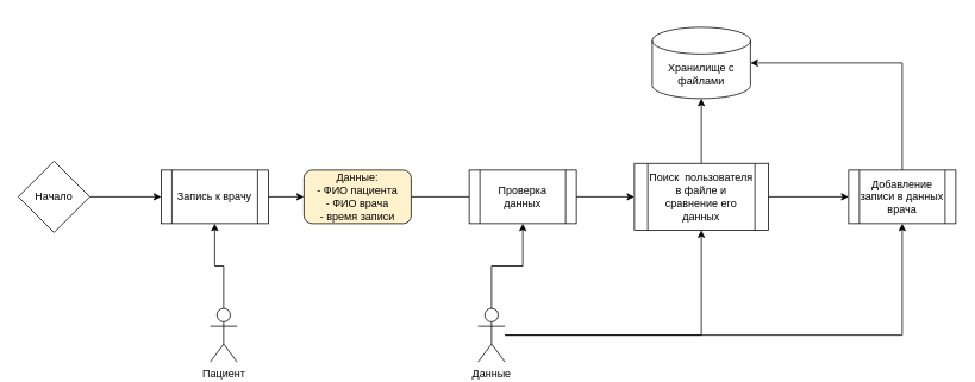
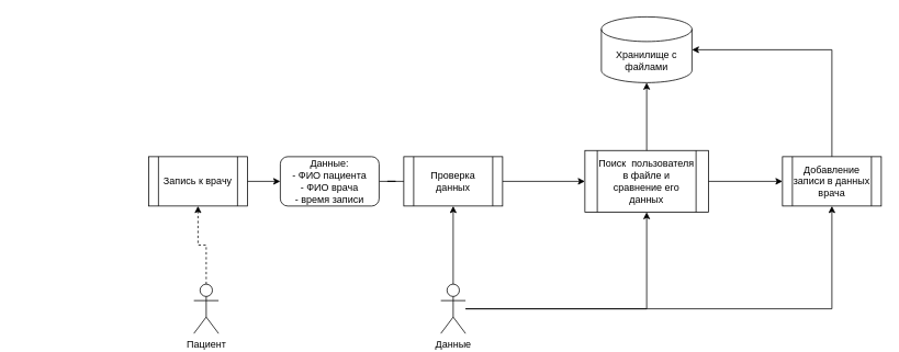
- <mxCell id="13" value="Хранилище с файлами" style="shape=cylinder3;whiteSpace=wrap;html=1;boundedLbl=1;backgroundOutline=1;size=15;" vertex="1" parent="1"><mxGeometry x="730" y="30" width="110" height="80" as="geometry" /></mxCell>
+ <mxCell id="13" value="Хранилище с файлами" style="shape=cylinder3;whiteSpace=wrap;html=1;boundedLbl=1;backgroundOutline=1;size=15;" vertex="1" parent="1"><mxGeometry x="730" y="20" width="110" height="80" as="geometry" /></mxCell>
- <mxCell id="19" value="Начало" style="rhombus;whiteSpace=wrap;html=1;" vertex="1" parent="1"><mxGeometry x="20" y="180" width="80" height="80" as="geometry" /></mxCell>
- <mxCell id="18" style="edgeStyle=orthogonalEdgeStyle;rounded=0;orthogonalLoop=1;jettySize=auto;html=1;entryX=0;entryY=0.5;entryDx=0;entryDy=0;" edge="1" parent="1" source="19" target="15"><mxGeometry relative="1" as="geometry" /></mxCell>
- <mxCell id="21" value="Данные:&lt;br&gt;- ФИО пациента&lt;br&gt;- ФИО врача&lt;br&gt;- время записи" style="rounded=1;whiteSpace=wrap;html=1;fillColor=#fff2cc;" vertex="1" parent="1"><mxGeometry x="340" y="190" width="120" height="60" as="geometry" /></mxCell>
+ <mxCell id="21" value="Данные:&lt;br&gt;- ФИО пациента&lt;br&gt;- ФИО врача&lt;br&gt;- время записи" style="rounded=1;whiteSpace=wrap;html=1;" vertex="1" parent="1"><mxGeometry x="340" y="190" width="120" height="60" as="geometry" /></mxCell>
- <mxCell id="4" value="Проверка данных" style="shape=process;whiteSpace=wrap;html=1;backgroundOutline=1;" vertex="1" parent="1"><mxGeometry x="525" y="190" width="120" height="60" as="geometry" /></mxCell>
+ <mxCell id="4" value="Проверка данных" style="shape=process;whiteSpace=wrap;html=1;backgroundOutline=1;" vertex="1" parent="1"><mxGeometry x="490" y="190" width="120" height="60" as="geometry" /></mxCell>
- <mxCell id="5" style="edgeStyle=orthogonalEdgeStyle;rounded=0;orthogonalLoop=1;jettySize=auto;html=1;entryX=0.5;entryY=1;entryDx=0;entryDy=0;" edge="1" parent="1" source="6" target="15"><mxGeometry relative="1" as="geometry"><mxPoint x="210" y="40" as="targetPoint" /></mxGeometry></mxCell>
+ <mxCell id="5" style="edgeStyle=orthogonalEdgeStyle;rounded=0;orthogonalLoop=1;jettySize=auto;html=1;entryX=0.5;entryY=1;entryDx=0;entryDy=0;dashed=1;" edge="1" parent="1" source="6" target="15"><mxGeometry relative="1" as="geometry"><mxPoint x="210" y="40" as="targetPoint" /></mxGeometry></mxCell>
